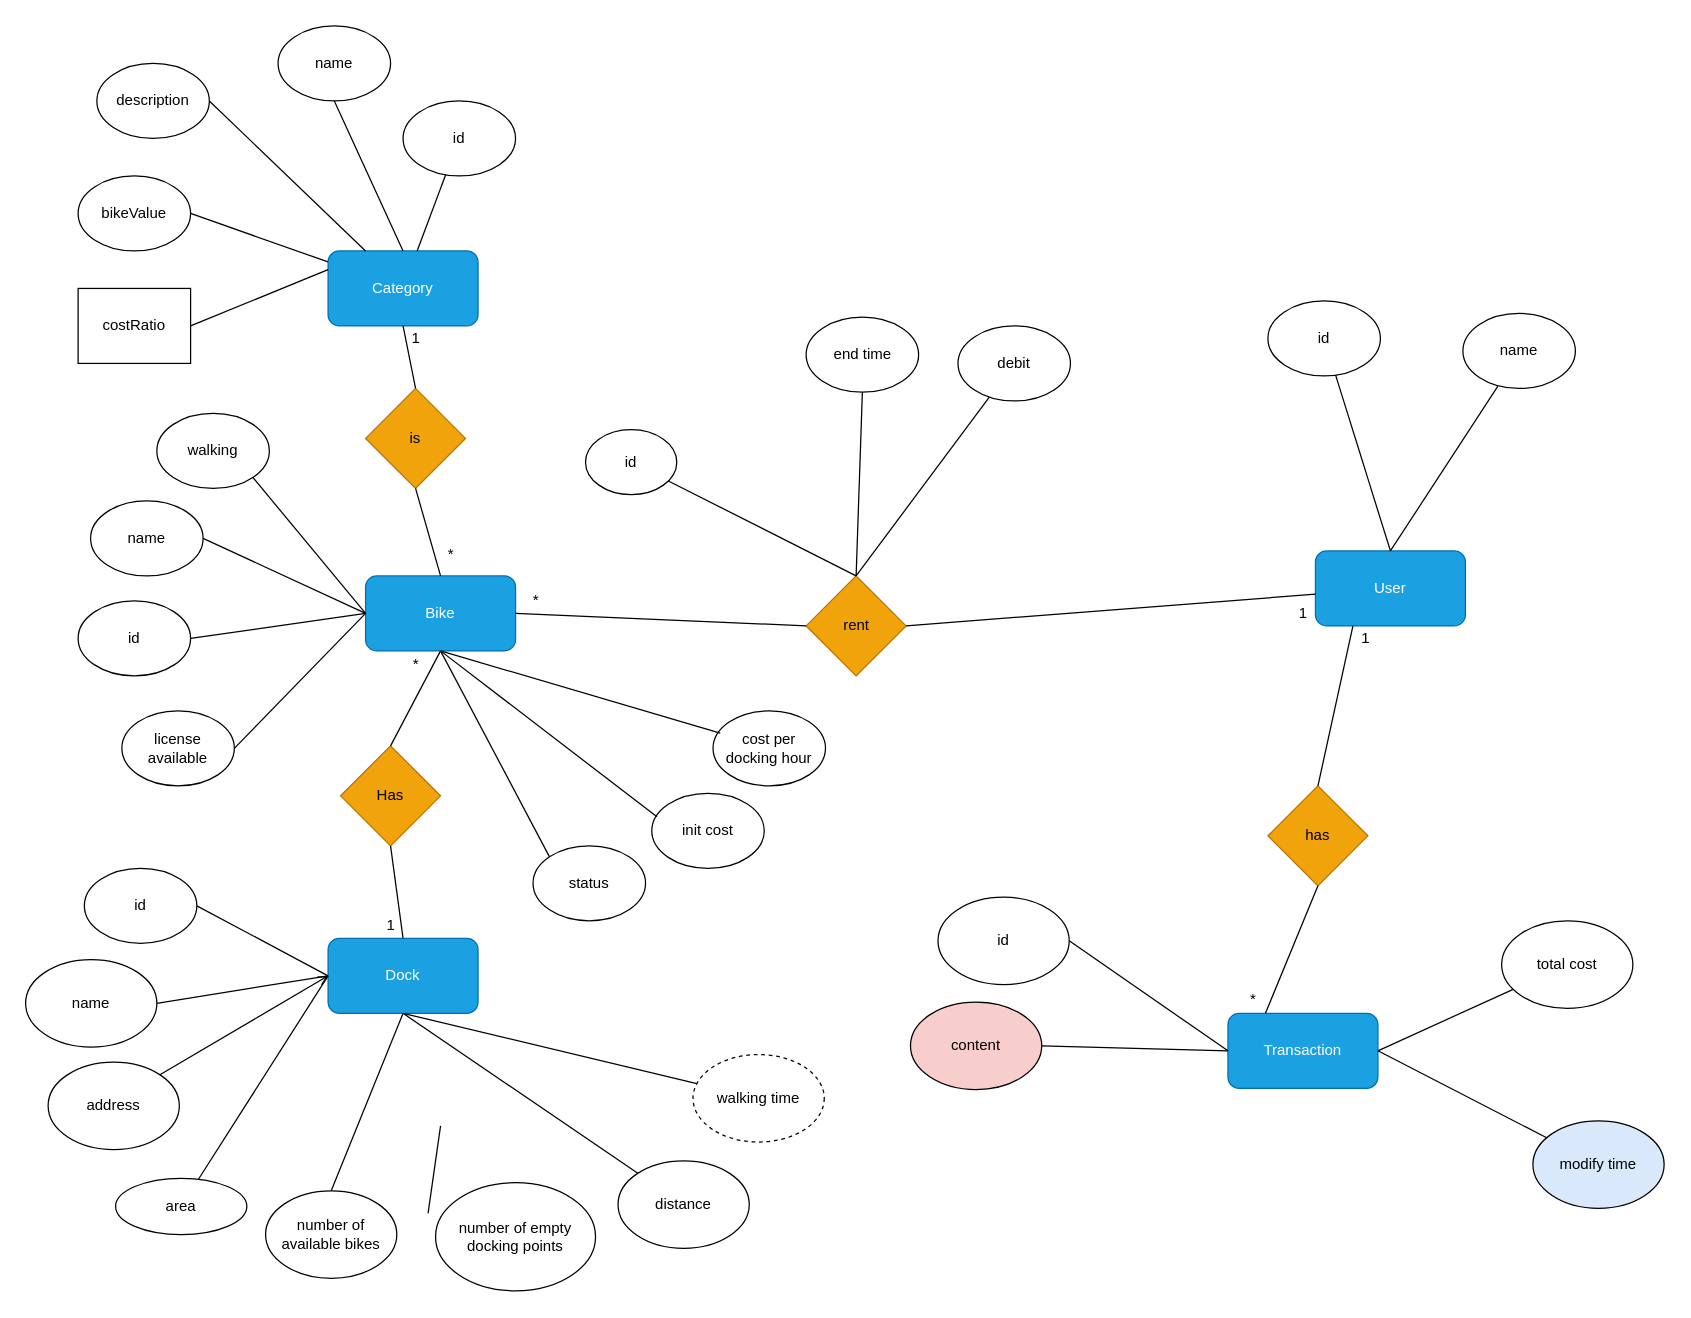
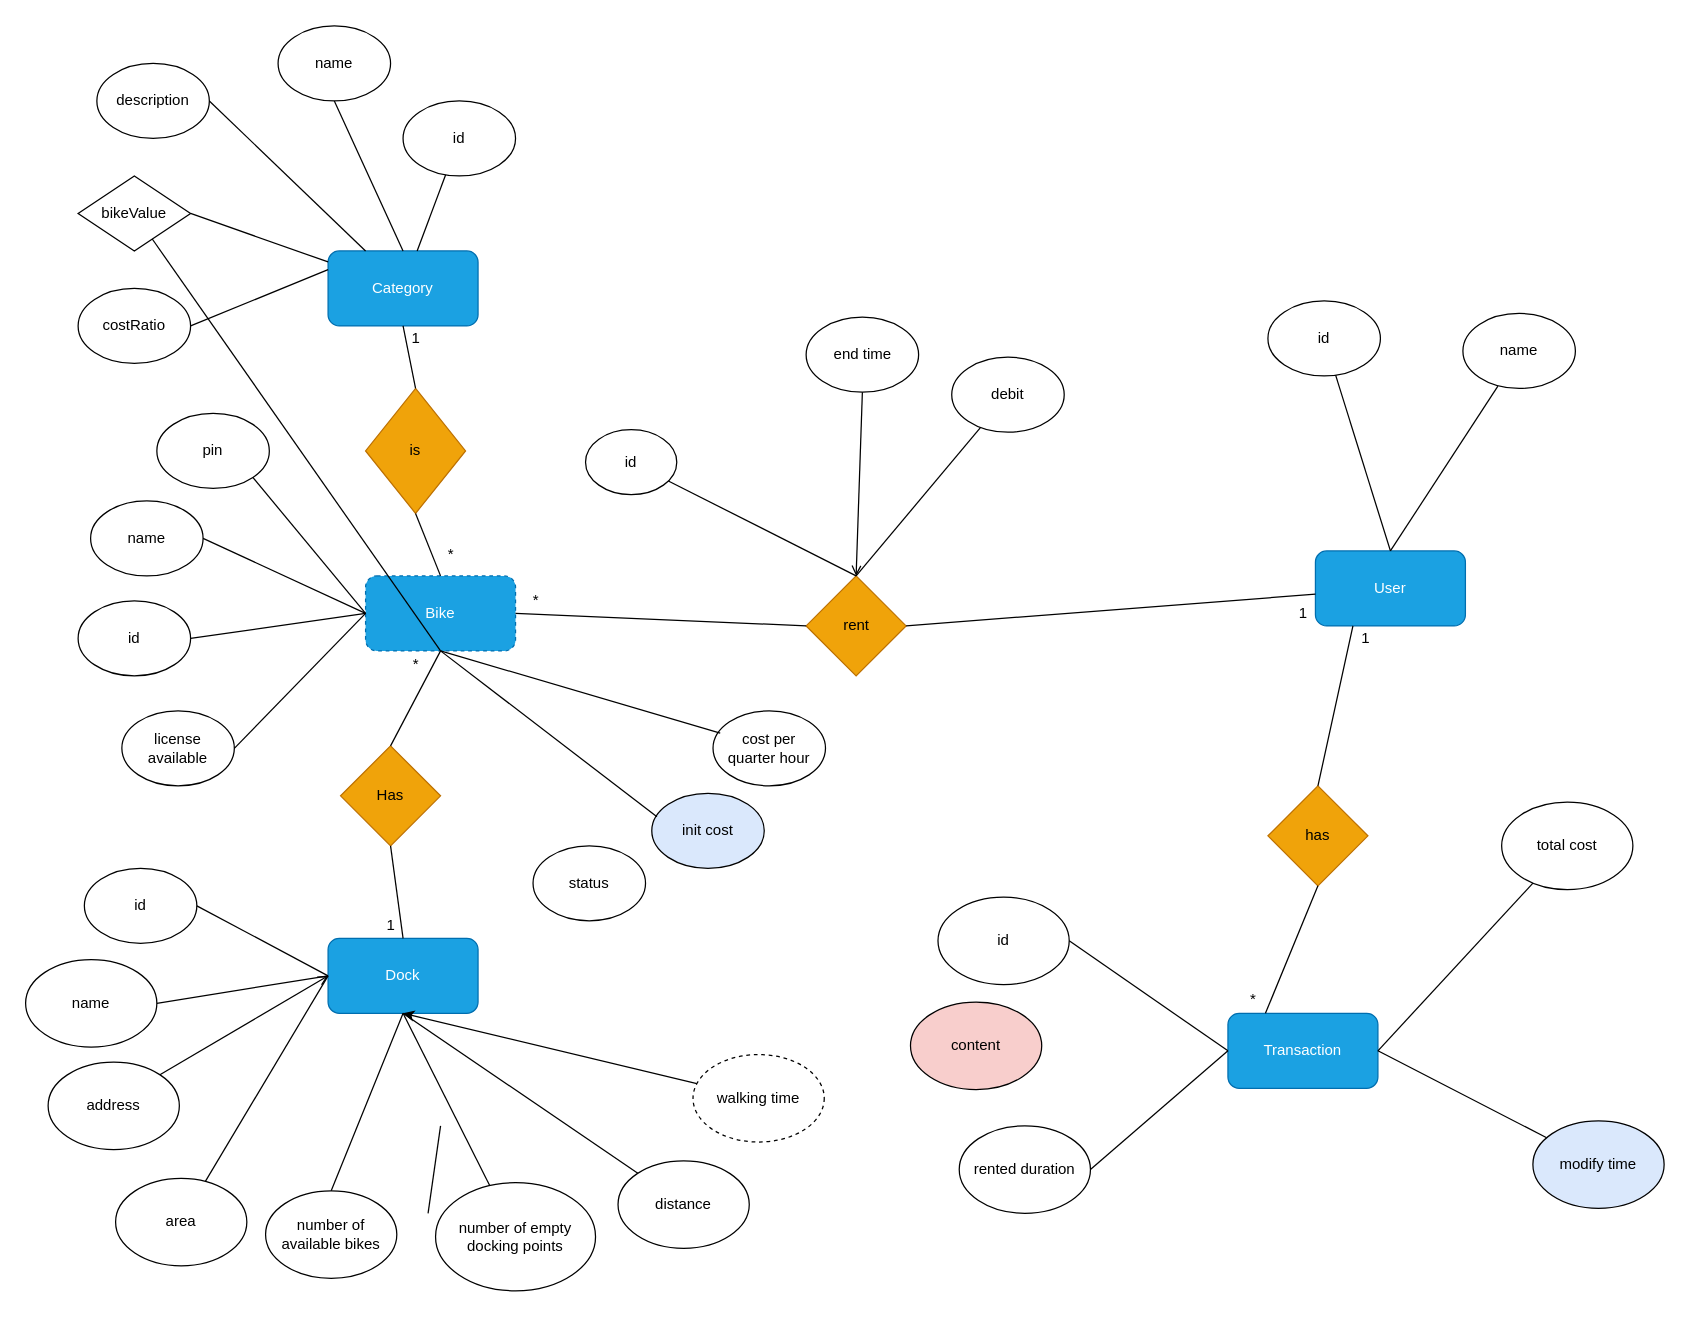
- <mxCell id="8" value="bikeValue" style="ellipse;whiteSpace=wrap;html=1;" vertex="1" parent="1"><mxGeometry x="62" y="140" width="90" height="60" as="geometry" /></mxCell>
+ <mxCell id="8" value="bikeValue" style="rhombus;whiteSpace=wrap;html=1;" vertex="1" parent="1"><mxGeometry x="62" y="140" width="90" height="60" as="geometry" /></mxCell>
- <mxCell id="9" value="costRatio" style="whiteSpace=wrap;html=1;rounded=0;" vertex="1" parent="1"><mxGeometry x="62" y="230" width="90" height="60" as="geometry" /></mxCell>
+ <mxCell id="9" value="costRatio" style="ellipse;whiteSpace=wrap;html=1;" vertex="1" parent="1"><mxGeometry x="62" y="230" width="90" height="60" as="geometry" /></mxCell>
- <mxCell id="76" value="debit" style="ellipse;whiteSpace=wrap;html=1;" vertex="1" parent="1"><mxGeometry x="766" y="260" width="90" height="60" as="geometry" /></mxCell>
+ <mxCell id="76" value="debit" style="ellipse;whiteSpace=wrap;html=1;" vertex="1" parent="1"><mxGeometry x="761" y="285" width="90" height="60" as="geometry" /></mxCell>
- <mxCell id="16" value="is" style="rhombus;whiteSpace=wrap;html=1;fillColor=#f0a30a;strokeColor=#BD7000;fontColor=#000000;" vertex="1" parent="1"><mxGeometry x="292" y="310" width="80" height="80" as="geometry" /></mxCell>
+ <mxCell id="16" value="is" style="rhombus;whiteSpace=wrap;html=1;fillColor=#f0a30a;strokeColor=#BD7000;fontColor=#000000;" vertex="1" parent="1"><mxGeometry x="292" y="310" width="80" height="100" as="geometry" /></mxCell>
- <mxCell id="54" value="walking" style="ellipse;whiteSpace=wrap;html=1;" vertex="1" parent="1"><mxGeometry x="125" y="330" width="90" height="60" as="geometry" /></mxCell>
+ <mxCell id="54" value="pin" style="ellipse;whiteSpace=wrap;html=1;" vertex="1" parent="1"><mxGeometry x="125" y="330" width="90" height="60" as="geometry" /></mxCell>
- <mxCell id="77" value="" style="endArrow=none;html=1;rounded=0;entryX=0.5;entryY=0;entryDx=0;entryDy=0;exitX=0.5;exitY=1;exitDx=0;exitDy=0;" edge="1" parent="1" source="75" target="23"><mxGeometry width="50" height="50" relative="1" as="geometry"><mxPoint x="608.51" y="344.345" as="sourcePoint" /><mxPoint x="694.5" y="470" as="targetPoint" /></mxGeometry></mxCell>
+ <mxCell id="77" value="" style="endArrow=open;html=1;rounded=0;entryX=0.5;entryY=0;entryDx=0;entryDy=0;exitX=0.5;exitY=1;exitDx=0;exitDy=0;" edge="1" parent="1" source="75" target="23"><mxGeometry width="50" height="50" relative="1" as="geometry"><mxPoint x="608.51" y="344.345" as="sourcePoint" /><mxPoint x="694.5" y="470" as="targetPoint" /></mxGeometry></mxCell>
- <mxCell id="17" value="Bike" style="rounded=1;whiteSpace=wrap;html=1;fillColor=#1ba1e2;strokeColor=#006EAF;fontColor=#ffffff;" vertex="1" parent="1"><mxGeometry x="292" y="460" width="120" height="60" as="geometry" /></mxCell>
+ <mxCell id="17" value="Bike" style="rounded=1;whiteSpace=wrap;html=1;fillColor=#1ba1e2;strokeColor=#006EAF;fontColor=#ffffff;dashed=1;" vertex="1" parent="1"><mxGeometry x="292" y="460" width="120" height="60" as="geometry" /></mxCell>
- <mxCell id="60" value="cost per &lt;br&gt;docking hour" style="ellipse;whiteSpace=wrap;html=1;" vertex="1" parent="1"><mxGeometry x="570" y="568" width="90" height="60" as="geometry" /></mxCell>
+ <mxCell id="60" value="cost per &lt;br&gt;quarter hour" style="ellipse;whiteSpace=wrap;html=1;" vertex="1" parent="1"><mxGeometry x="570" y="568" width="90" height="60" as="geometry" /></mxCell>
- <mxCell id="57" value="" style="endArrow=none;html=1;rounded=0;entryX=0;entryY=0;entryDx=0;entryDy=0;exitX=0.5;exitY=1;exitDx=0;exitDy=0;" edge="1" parent="1" source="17" target="56"><mxGeometry width="50" height="50" relative="1" as="geometry"><mxPoint x="382" y="538" as="sourcePoint" /><mxPoint x="302" y="500" as="targetPoint" /></mxGeometry></mxCell>
+ <mxCell id="57" value="" style="endArrow=none;html=1;rounded=0;exitX=0.5;exitY=1;exitDx=0;exitDy=0;" edge="1" parent="1" source="17" target="8"><mxGeometry width="50" height="50" relative="1" as="geometry"><mxPoint x="382" y="538" as="sourcePoint" /><mxPoint x="302" y="500" as="targetPoint" /></mxGeometry></mxCell>
- <mxCell id="58" value="init cost" style="ellipse;whiteSpace=wrap;html=1;" vertex="1" parent="1"><mxGeometry x="521" y="634" width="90" height="60" as="geometry" /></mxCell>
+ <mxCell id="58" value="init cost" style="ellipse;whiteSpace=wrap;html=1;fillColor=#dae8fc;" vertex="1" parent="1"><mxGeometry x="521" y="634" width="90" height="60" as="geometry" /></mxCell>
- <mxCell id="84" value="total cost" style="ellipse;whiteSpace=wrap;html=1;" vertex="1" parent="1"><mxGeometry x="1201" y="736" width="105" height="70" as="geometry" /></mxCell>
+ <mxCell id="84" value="total cost" style="ellipse;whiteSpace=wrap;html=1;" vertex="1" parent="1"><mxGeometry x="1201" y="641" width="105" height="70" as="geometry" /></mxCell>
- <mxCell id="74" value="" style="endArrow=none;html=1;rounded=0;entryX=0.5;entryY=1;entryDx=0;entryDy=0;" edge="1" parent="1" source="73" target="35"><mxGeometry width="50" height="50" relative="1" as="geometry"><mxPoint x="936" y="796" as="sourcePoint" /><mxPoint x="372" y="715" as="targetPoint" /></mxGeometry></mxCell>
+ <mxCell id="74" value="" style="endArrow=classic;html=1;rounded=0;entryX=0.5;entryY=1;entryDx=0;entryDy=0;" edge="1" parent="1" source="73" target="35"><mxGeometry width="50" height="50" relative="1" as="geometry"><mxPoint x="936" y="796" as="sourcePoint" /><mxPoint x="372" y="715" as="targetPoint" /></mxGeometry></mxCell>
- <mxCell id="81" value="" style="endArrow=none;html=1;rounded=0;entryX=1;entryY=0.5;entryDx=0;entryDy=0;exitX=0;exitY=0.5;exitDx=0;exitDy=0;" edge="1" parent="1" target="80" source="28"><mxGeometry width="50" height="50" relative="1" as="geometry"><mxPoint x="960" y="924" as="sourcePoint" /><mxPoint x="1140" y="774" as="targetPoint" /></mxGeometry></mxCell>
+ <mxCell id="70" value="" style="endArrow=none;html=1;rounded=0;entryX=0.5;entryY=1;entryDx=0;entryDy=0;" edge="1" parent="1" source="69" target="35"><mxGeometry width="50" height="50" relative="1" as="geometry"><mxPoint x="284.5" y="972" as="sourcePoint" /><mxPoint x="332" y="820" as="targetPoint" /></mxGeometry></mxCell>
+ <mxCell id="83" value="" style="endArrow=none;html=1;rounded=0;entryX=1;entryY=0.5;entryDx=0;entryDy=0;exitX=0;exitY=0.5;exitDx=0;exitDy=0;" edge="1" parent="1" target="82" source="28"><mxGeometry width="50" height="50" relative="1" as="geometry"><mxPoint x="985" y="840" as="sourcePoint" /><mxPoint x="1179" y="873" as="targetPoint" /></mxGeometry></mxCell>
+ <mxCell id="82" value="rented duration" style="ellipse;whiteSpace=wrap;html=1;" vertex="1" parent="1"><mxGeometry x="767" y="900" width="105" height="70" as="geometry" /></mxCell>
- <mxCell id="65" value="area" style="ellipse;whiteSpace=wrap;html=1;" vertex="1" parent="1"><mxGeometry x="92" y="942" width="105" height="45" as="geometry" /></mxCell>
+ <mxCell id="65" value="area" style="ellipse;whiteSpace=wrap;html=1;" vertex="1" parent="1"><mxGeometry x="92" y="942" width="105" height="70" as="geometry" /></mxCell>
